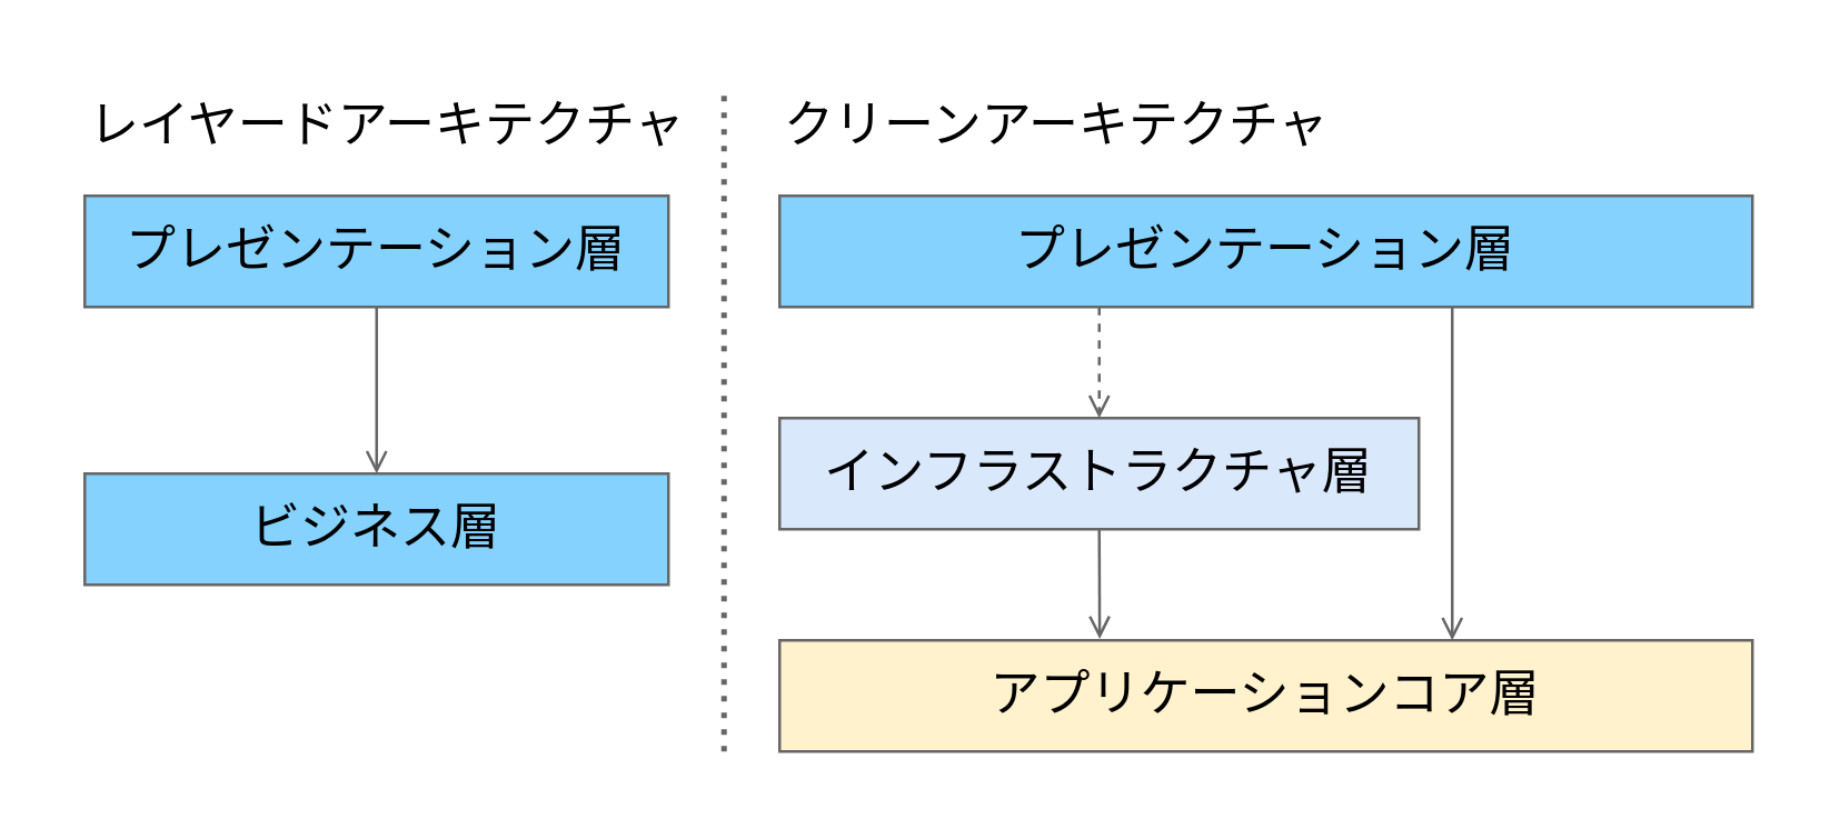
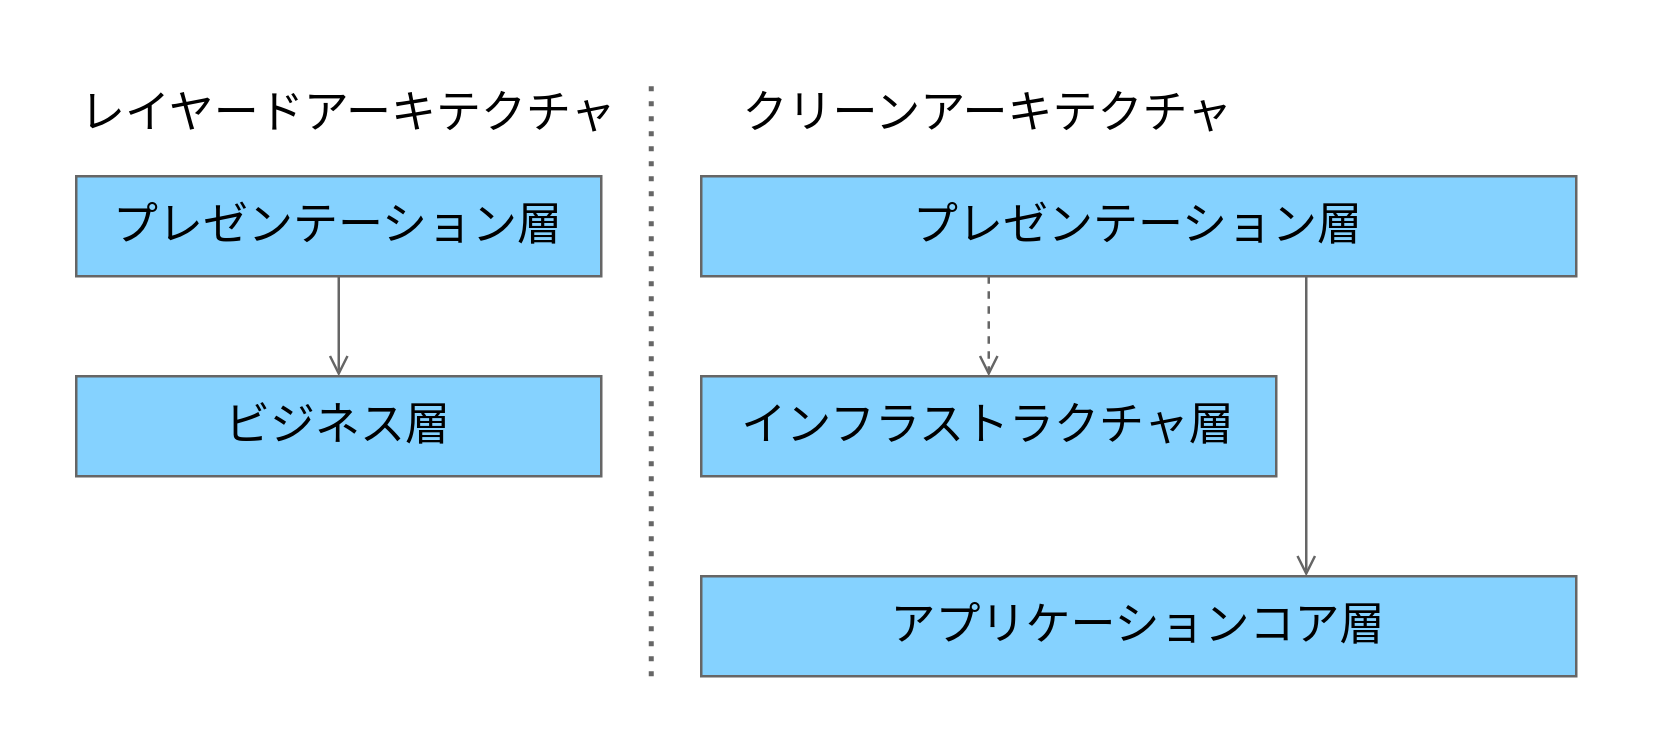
- <mxCell id="14" value="クリーンアーキテクチャ" style="text;html=1;strokeColor=none;fillColor=none;align=left;verticalAlign=middle;whiteSpace=wrap;rounded=0;fontFamily=Noto Sans JP;fontSource=https%3A%2F%2Ffonts.googleapis.com%2Fcss%3Ffamily%3DNoto%2BSans%2BJP;fontSize=18;fontColor=#000000;" parent="1" vertex="1"><mxGeometry x="280" y="30" width="230" height="30" as="geometry" /></mxCell>
+ <mxCell id="14" value="クリーンアーキテクチャ" style="text;html=1;strokeColor=none;fillColor=none;align=left;verticalAlign=middle;whiteSpace=wrap;rounded=0;fontFamily=Noto Sans JP;fontSource=https%3A%2F%2Ffonts.googleapis.com%2Fcss%3Ffamily%3DNoto%2BSans%2BJP;fontSize=18;fontColor=#000000;" parent="1" vertex="1"><mxGeometry x="295" y="30" width="230" height="30" as="geometry" /></mxCell>
- <mxCell id="8" value="インフラストラクチャ層" style="rounded=0;whiteSpace=wrap;html=1;fillColor=#dae8fc;strokeColor=#666666;fontColor=#000000;fontFamily=Noto Sans JP;fontSource=https%3A%2F%2Ffonts.googleapis.com%2Fcss%3Ffamily%3DNoto%2BSans%2BJP;fontSize=18;" parent="1" vertex="1"><mxGeometry x="280" y="150" width="230" height="40" as="geometry" /></mxCell>
+ <mxCell id="8" value="インフラストラクチャ層" style="rounded=0;whiteSpace=wrap;html=1;fillColor=#85D2FF;strokeColor=#666666;fontColor=#000000;fontFamily=Noto Sans JP;fontSource=https%3A%2F%2Ffonts.googleapis.com%2Fcss%3Ffamily%3DNoto%2BSans%2BJP;fontSize=18;" parent="1" vertex="1"><mxGeometry x="280" y="150" width="230" height="40" as="geometry" /></mxCell>
- <mxCell id="3" value="ビジネス層" style="rounded=0;whiteSpace=wrap;html=1;fillColor=#85D2FF;strokeColor=#666666;fontColor=#000000;fontFamily=Noto Sans JP;fontSource=https%3A%2F%2Ffonts.googleapis.com%2Fcss%3Ffamily%3DNoto%2BSans%2BJP;fontSize=18;" parent="1" vertex="1"><mxGeometry x="30" y="170" width="210" height="40" as="geometry" /></mxCell>
+ <mxCell id="3" value="ビジネス層" style="rounded=0;whiteSpace=wrap;html=1;fillColor=#85D2FF;strokeColor=#666666;fontColor=#000000;fontFamily=Noto Sans JP;fontSource=https%3A%2F%2Ffonts.googleapis.com%2Fcss%3Ffamily%3DNoto%2BSans%2BJP;fontSize=18;" parent="1" vertex="1"><mxGeometry x="30" y="150" width="210" height="40" as="geometry" /></mxCell>
- <mxCell id="7" style="edgeStyle=none;html=1;entryX=0.329;entryY=-0.013;entryDx=0;entryDy=0;fontFamily=Noto Sans JP;fontSource=https%3A%2F%2Ffonts.googleapis.com%2Fcss%3Ffamily%3DNoto%2BSans%2BJP;fontSize=18;fontColor=#000000;endArrow=open;endFill=0;strokeColor=#666666;entryPerimeter=0;exitX=0.5;exitY=1;exitDx=0;exitDy=0;" parent="1" source="8" target="9" edge="1"><mxGeometry relative="1" as="geometry"><mxPoint x="350" y="230" as="targetPoint" /></mxGeometry></mxCell>
- <mxCell id="9" value="アプリケーションコア層" style="rounded=0;whiteSpace=wrap;html=1;fillColor=#fff2cc;strokeColor=#666666;fontColor=#000000;fontFamily=Noto Sans JP;fontSource=https%3A%2F%2Ffonts.googleapis.com%2Fcss%3Ffamily%3DNoto%2BSans%2BJP;fontSize=18;" parent="1" vertex="1"><mxGeometry x="280" y="230" width="350" height="40" as="geometry" /></mxCell>
+ <mxCell id="9" value="アプリケーションコア層" style="rounded=0;whiteSpace=wrap;html=1;fillColor=#85D2FF;strokeColor=#666666;fontColor=#000000;fontFamily=Noto Sans JP;fontSource=https%3A%2F%2Ffonts.googleapis.com%2Fcss%3Ffamily%3DNoto%2BSans%2BJP;fontSize=18;" parent="1" vertex="1"><mxGeometry x="280" y="230" width="350" height="40" as="geometry" /></mxCell>
